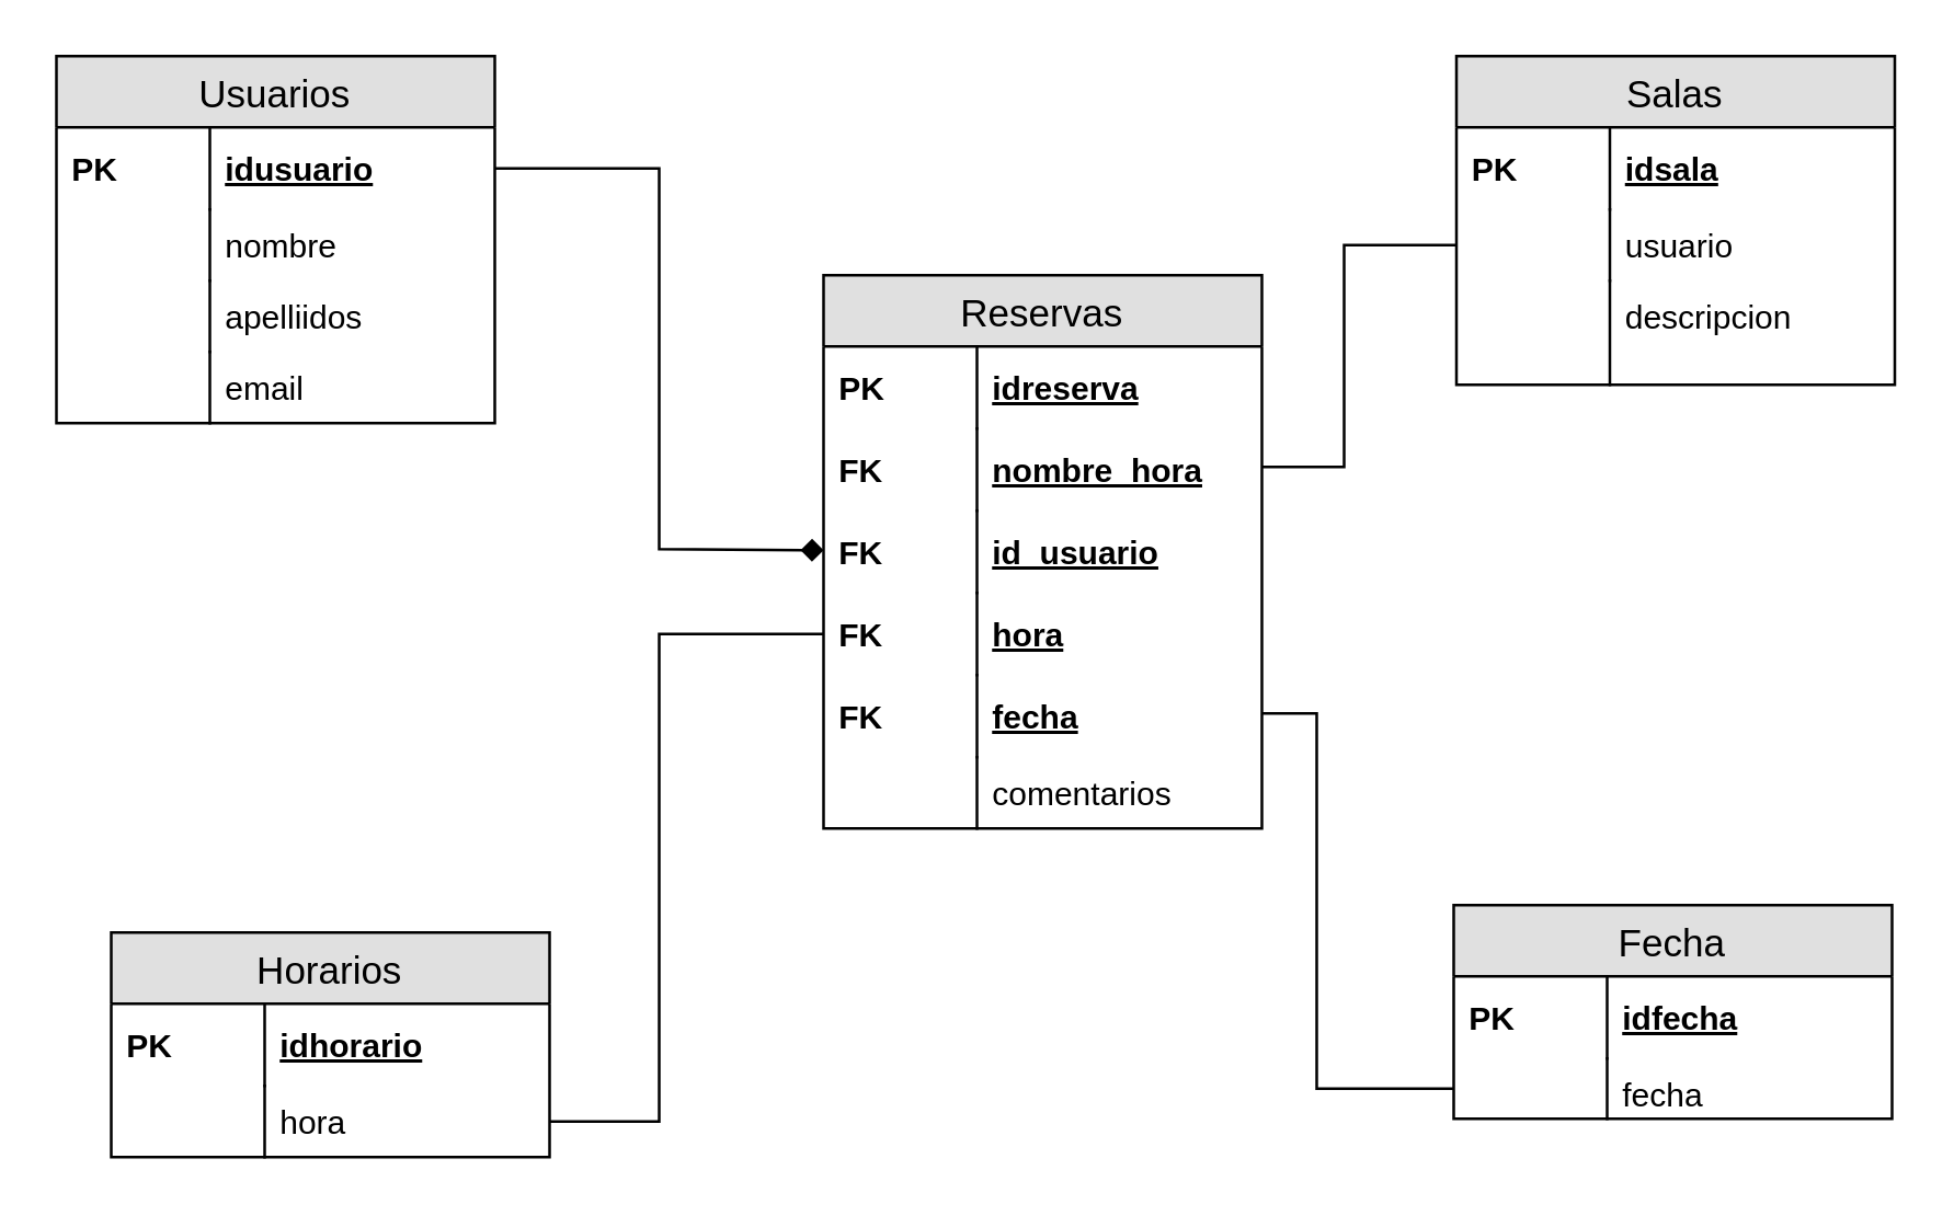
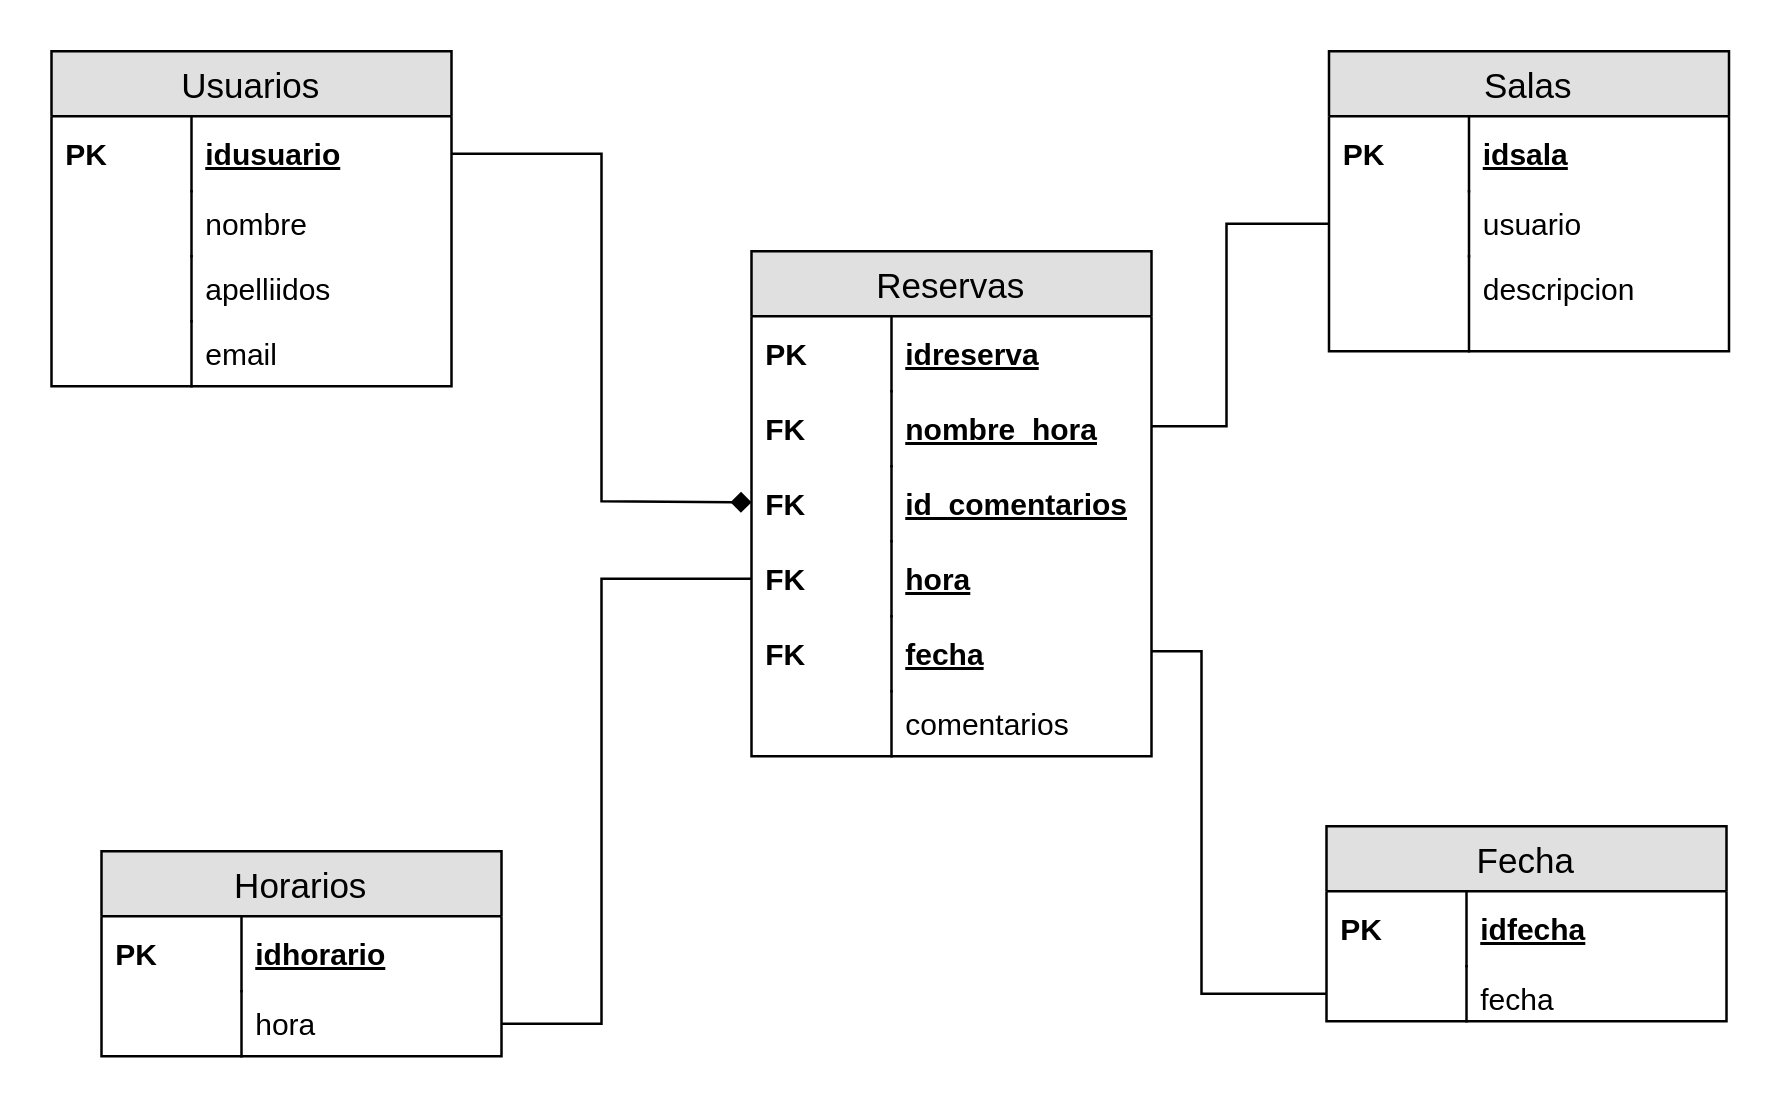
- <mxCell id="23" value="id_usuario" parent="18" vertex="1" style="shape=partialRectangle;top=0;left=0;right=0;bottom=1;align=left;verticalAlign=middle;fillColor=none;spacingLeft=60;spacingRight=4;overflow=hidden;rotatable=0;points=[[0,0.5],[1,0.5]];portConstraint=eastwest;dropTarget=0;fontStyle=5;fontSize=12;strokeColor=none;"><mxGeometry as="geometry" height="30" width="160" y="86" /></mxCell>
+ <mxCell id="23" value="id_comentarios" parent="18" vertex="1" style="shape=partialRectangle;top=0;left=0;right=0;bottom=1;align=left;verticalAlign=middle;fillColor=none;spacingLeft=60;spacingRight=4;overflow=hidden;rotatable=0;points=[[0,0.5],[1,0.5]];portConstraint=eastwest;dropTarget=0;fontStyle=5;fontSize=12;strokeColor=none;"><mxGeometry as="geometry" height="30" width="160" y="86" /></mxCell>
